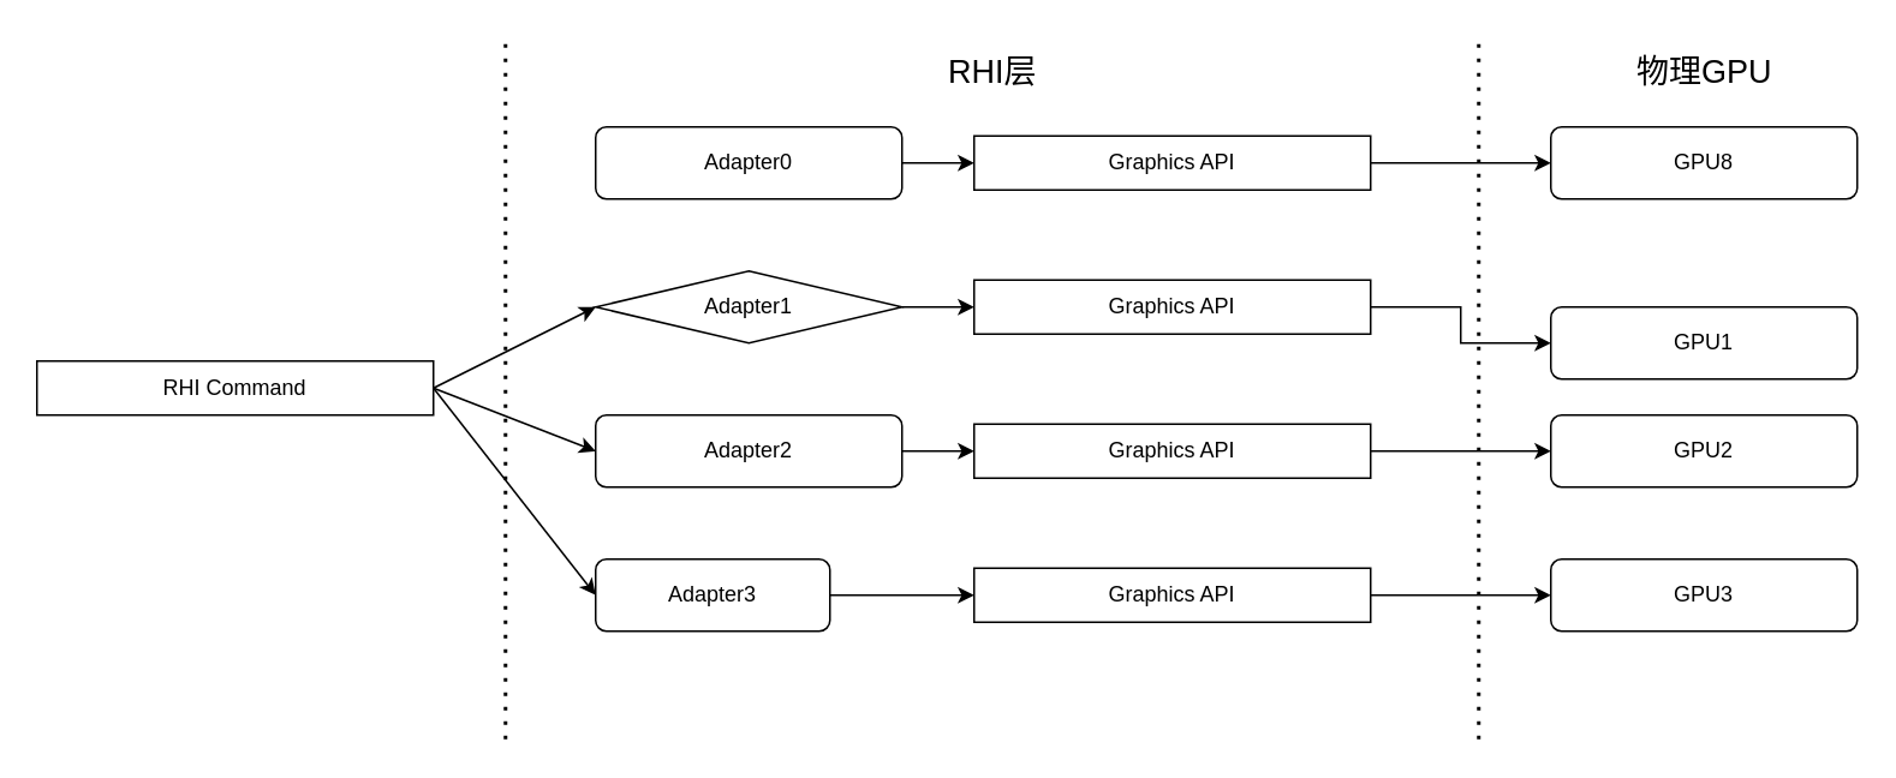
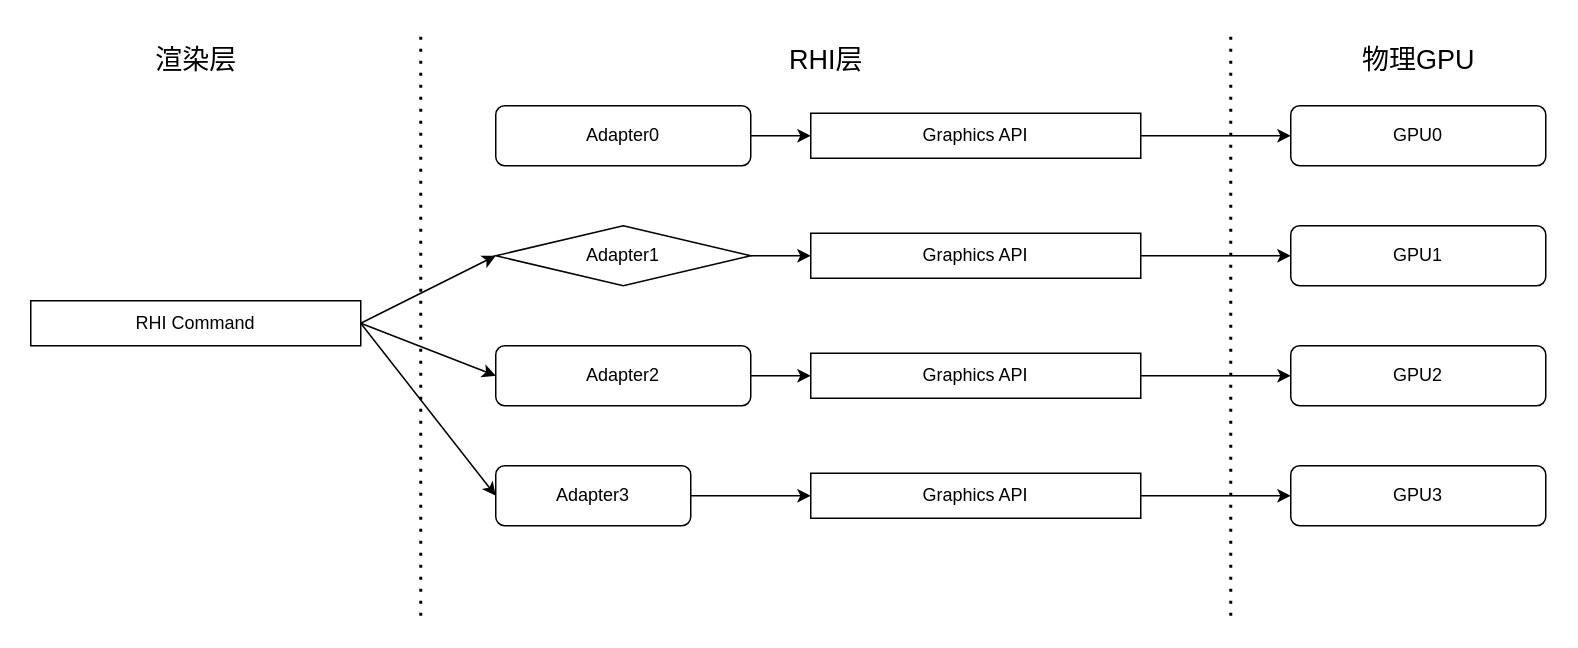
+ <mxCell id="28" value="&lt;font style=&quot;font-size: 18px;&quot;&gt;渲染层&lt;/font&gt;" style="text;html=1;align=center;verticalAlign=middle;resizable=0;points=[];autosize=1;strokeColor=none;fillColor=none;" vertex="1" parent="1"><mxGeometry x="90" y="20" width="80" height="40" as="geometry" /></mxCell>
- <mxCell id="16" value="GPU8" style="rounded=1;whiteSpace=wrap;html=1;" vertex="1" parent="1"><mxGeometry x="860" y="70" width="170" height="40" as="geometry" /></mxCell>
+ <mxCell id="16" value="GPU0" style="rounded=1;whiteSpace=wrap;html=1;" vertex="1" parent="1"><mxGeometry x="860" y="70" width="170" height="40" as="geometry" /></mxCell>
- <mxCell id="17" value="GPU1" style="rounded=1;whiteSpace=wrap;html=1;" vertex="1" parent="1"><mxGeometry x="860" y="170" width="170" height="40" as="geometry" /></mxCell>
+ <mxCell id="17" value="GPU1" style="rounded=1;whiteSpace=wrap;html=1;" vertex="1" parent="1"><mxGeometry x="860" y="150" width="170" height="40" as="geometry" /></mxCell>
